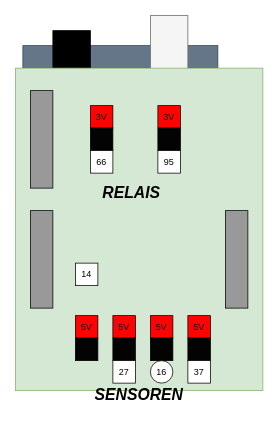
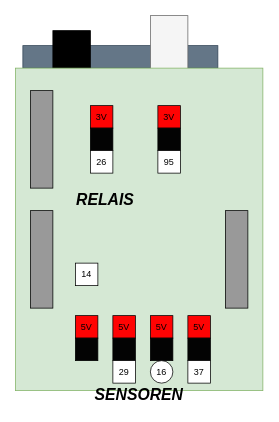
- <mxCell id="24" value="66" style="whiteSpace=wrap;html=1;aspect=fixed;" vertex="1" parent="1"><mxGeometry x="120" y="200" width="30" height="30" as="geometry" /></mxCell>
+ <mxCell id="24" value="26" style="whiteSpace=wrap;html=1;aspect=fixed;" vertex="1" parent="1"><mxGeometry x="120" y="200" width="30" height="30" as="geometry" /></mxCell>
- <mxCell id="28" value="&lt;font style=&quot;font-size: 21px;&quot;&gt;&lt;b&gt;&lt;i&gt;RELAIS&lt;/i&gt;&lt;/b&gt;&lt;/font&gt;" style="text;html=1;strokeColor=none;fillColor=none;align=center;verticalAlign=middle;whiteSpace=wrap;rounded=0;" vertex="1" parent="1"><mxGeometry x="120" y="240" width="110" height="30" as="geometry" /></mxCell>
+ <mxCell id="28" value="&lt;font style=&quot;font-size: 21px;&quot;&gt;&lt;b&gt;&lt;i&gt;RELAIS&lt;/i&gt;&lt;/b&gt;&lt;/font&gt;" style="text;html=1;strokeColor=none;fillColor=none;align=center;verticalAlign=middle;whiteSpace=wrap;rounded=0;" vertex="1" parent="1"><mxGeometry x="85" y="250" width="110" height="30" as="geometry" /></mxCell>
- <mxCell id="18" value="27" style="whiteSpace=wrap;html=1;aspect=fixed;" vertex="1" parent="1"><mxGeometry x="150" y="480" width="30" height="30" as="geometry" /></mxCell>
+ <mxCell id="18" value="29" style="whiteSpace=wrap;html=1;aspect=fixed;" vertex="1" parent="1"><mxGeometry x="150" y="480" width="30" height="30" as="geometry" /></mxCell>
